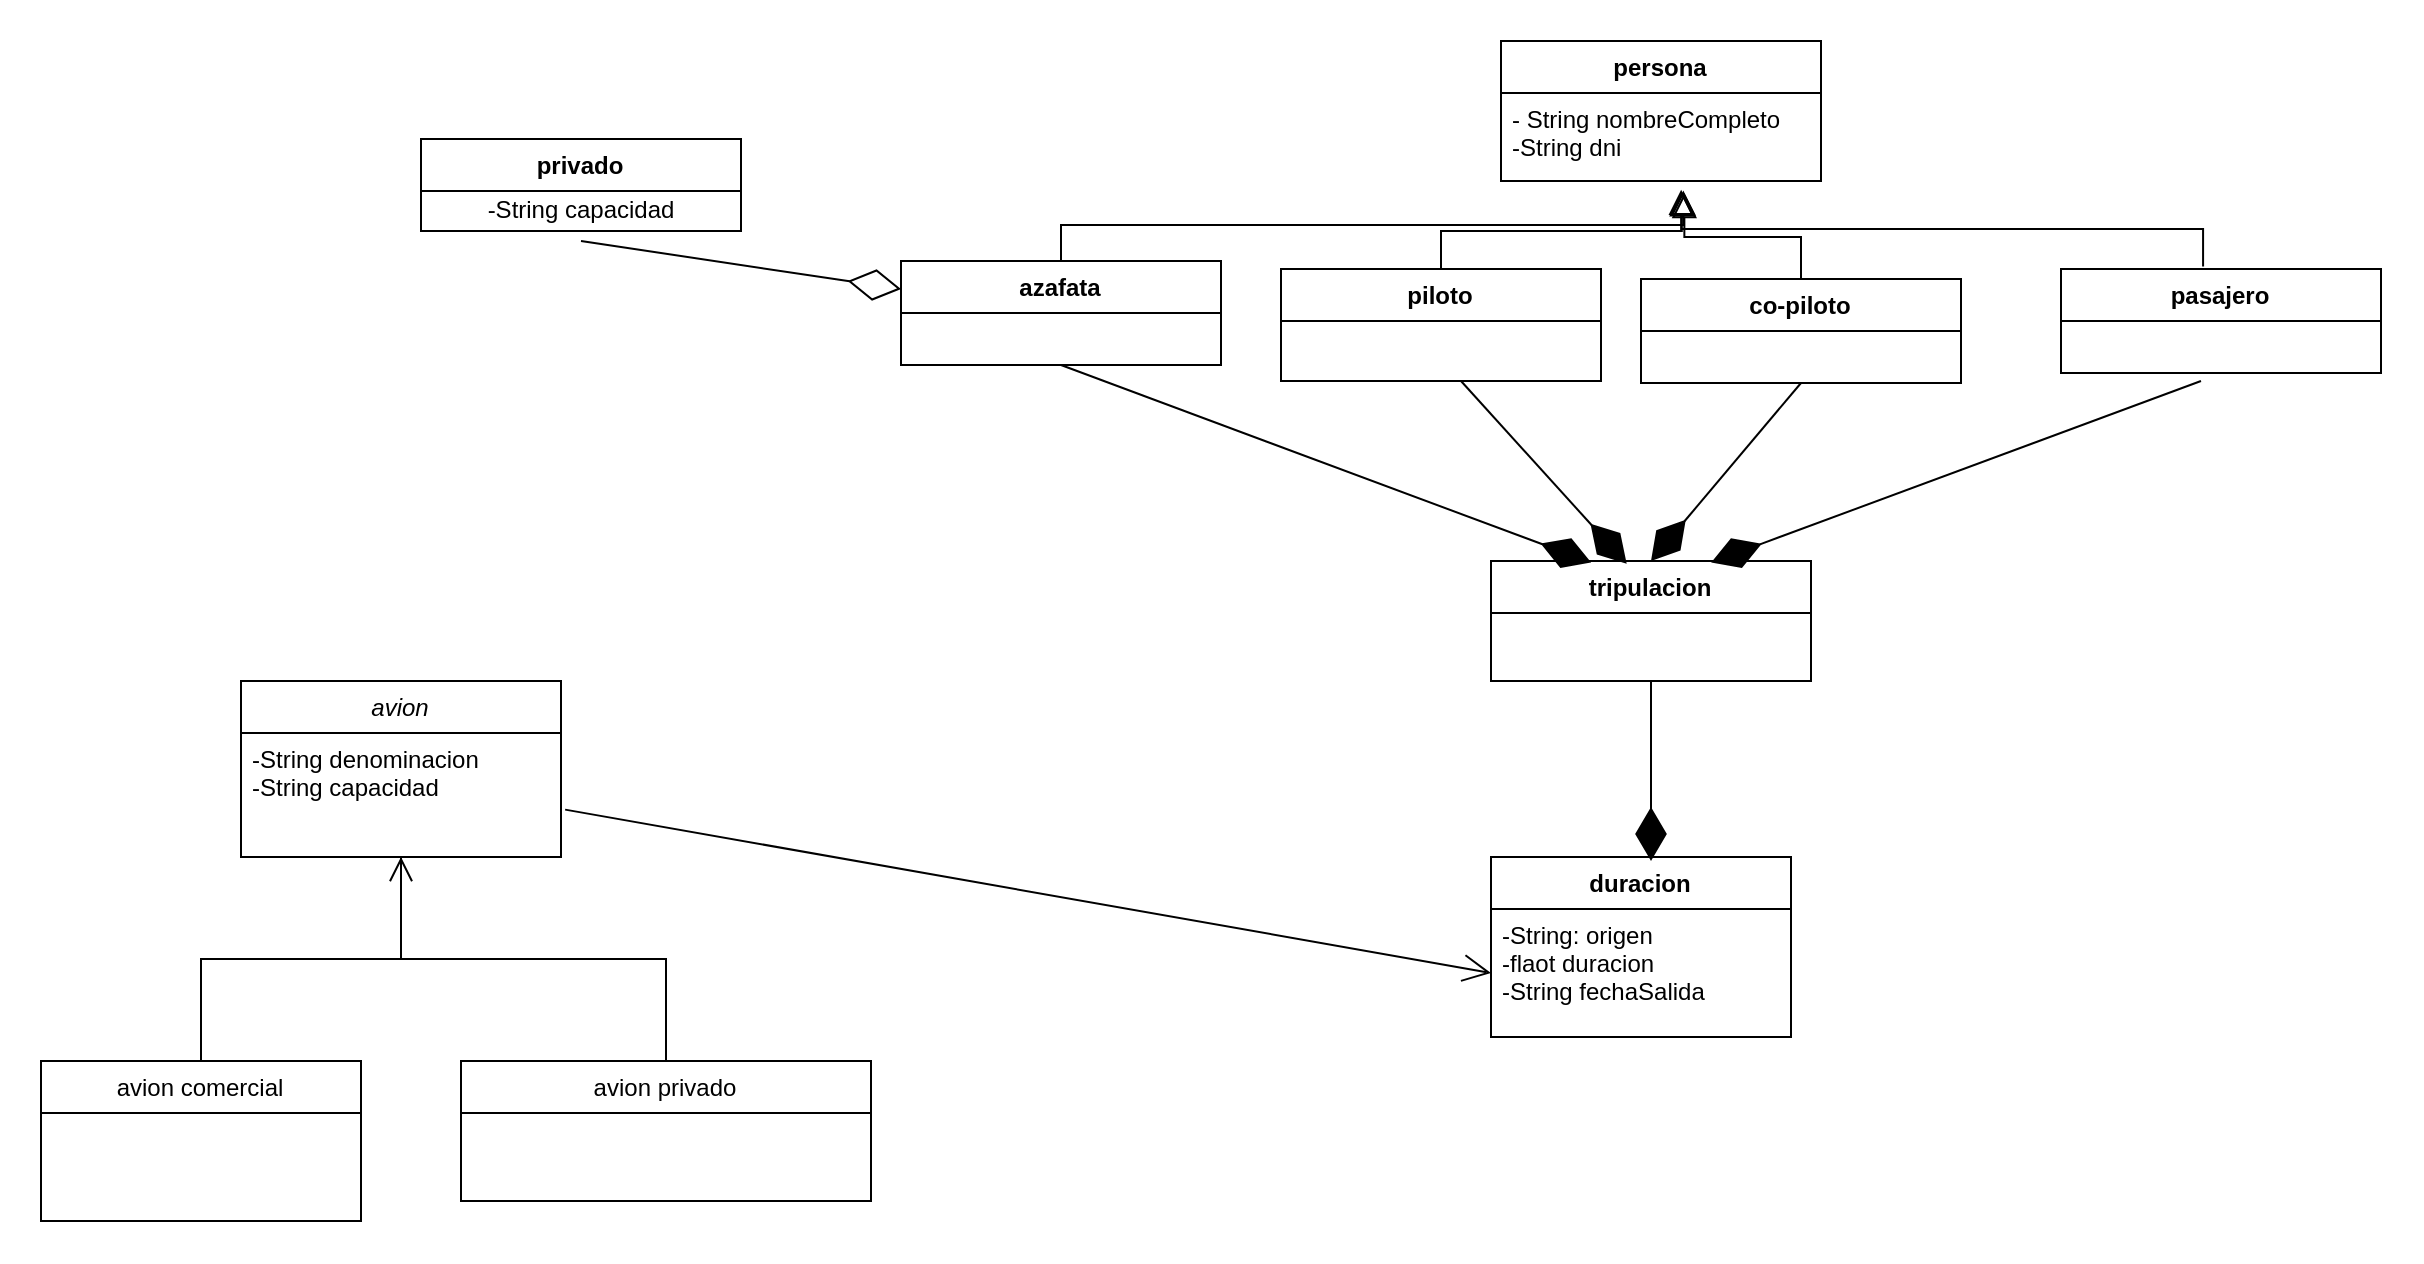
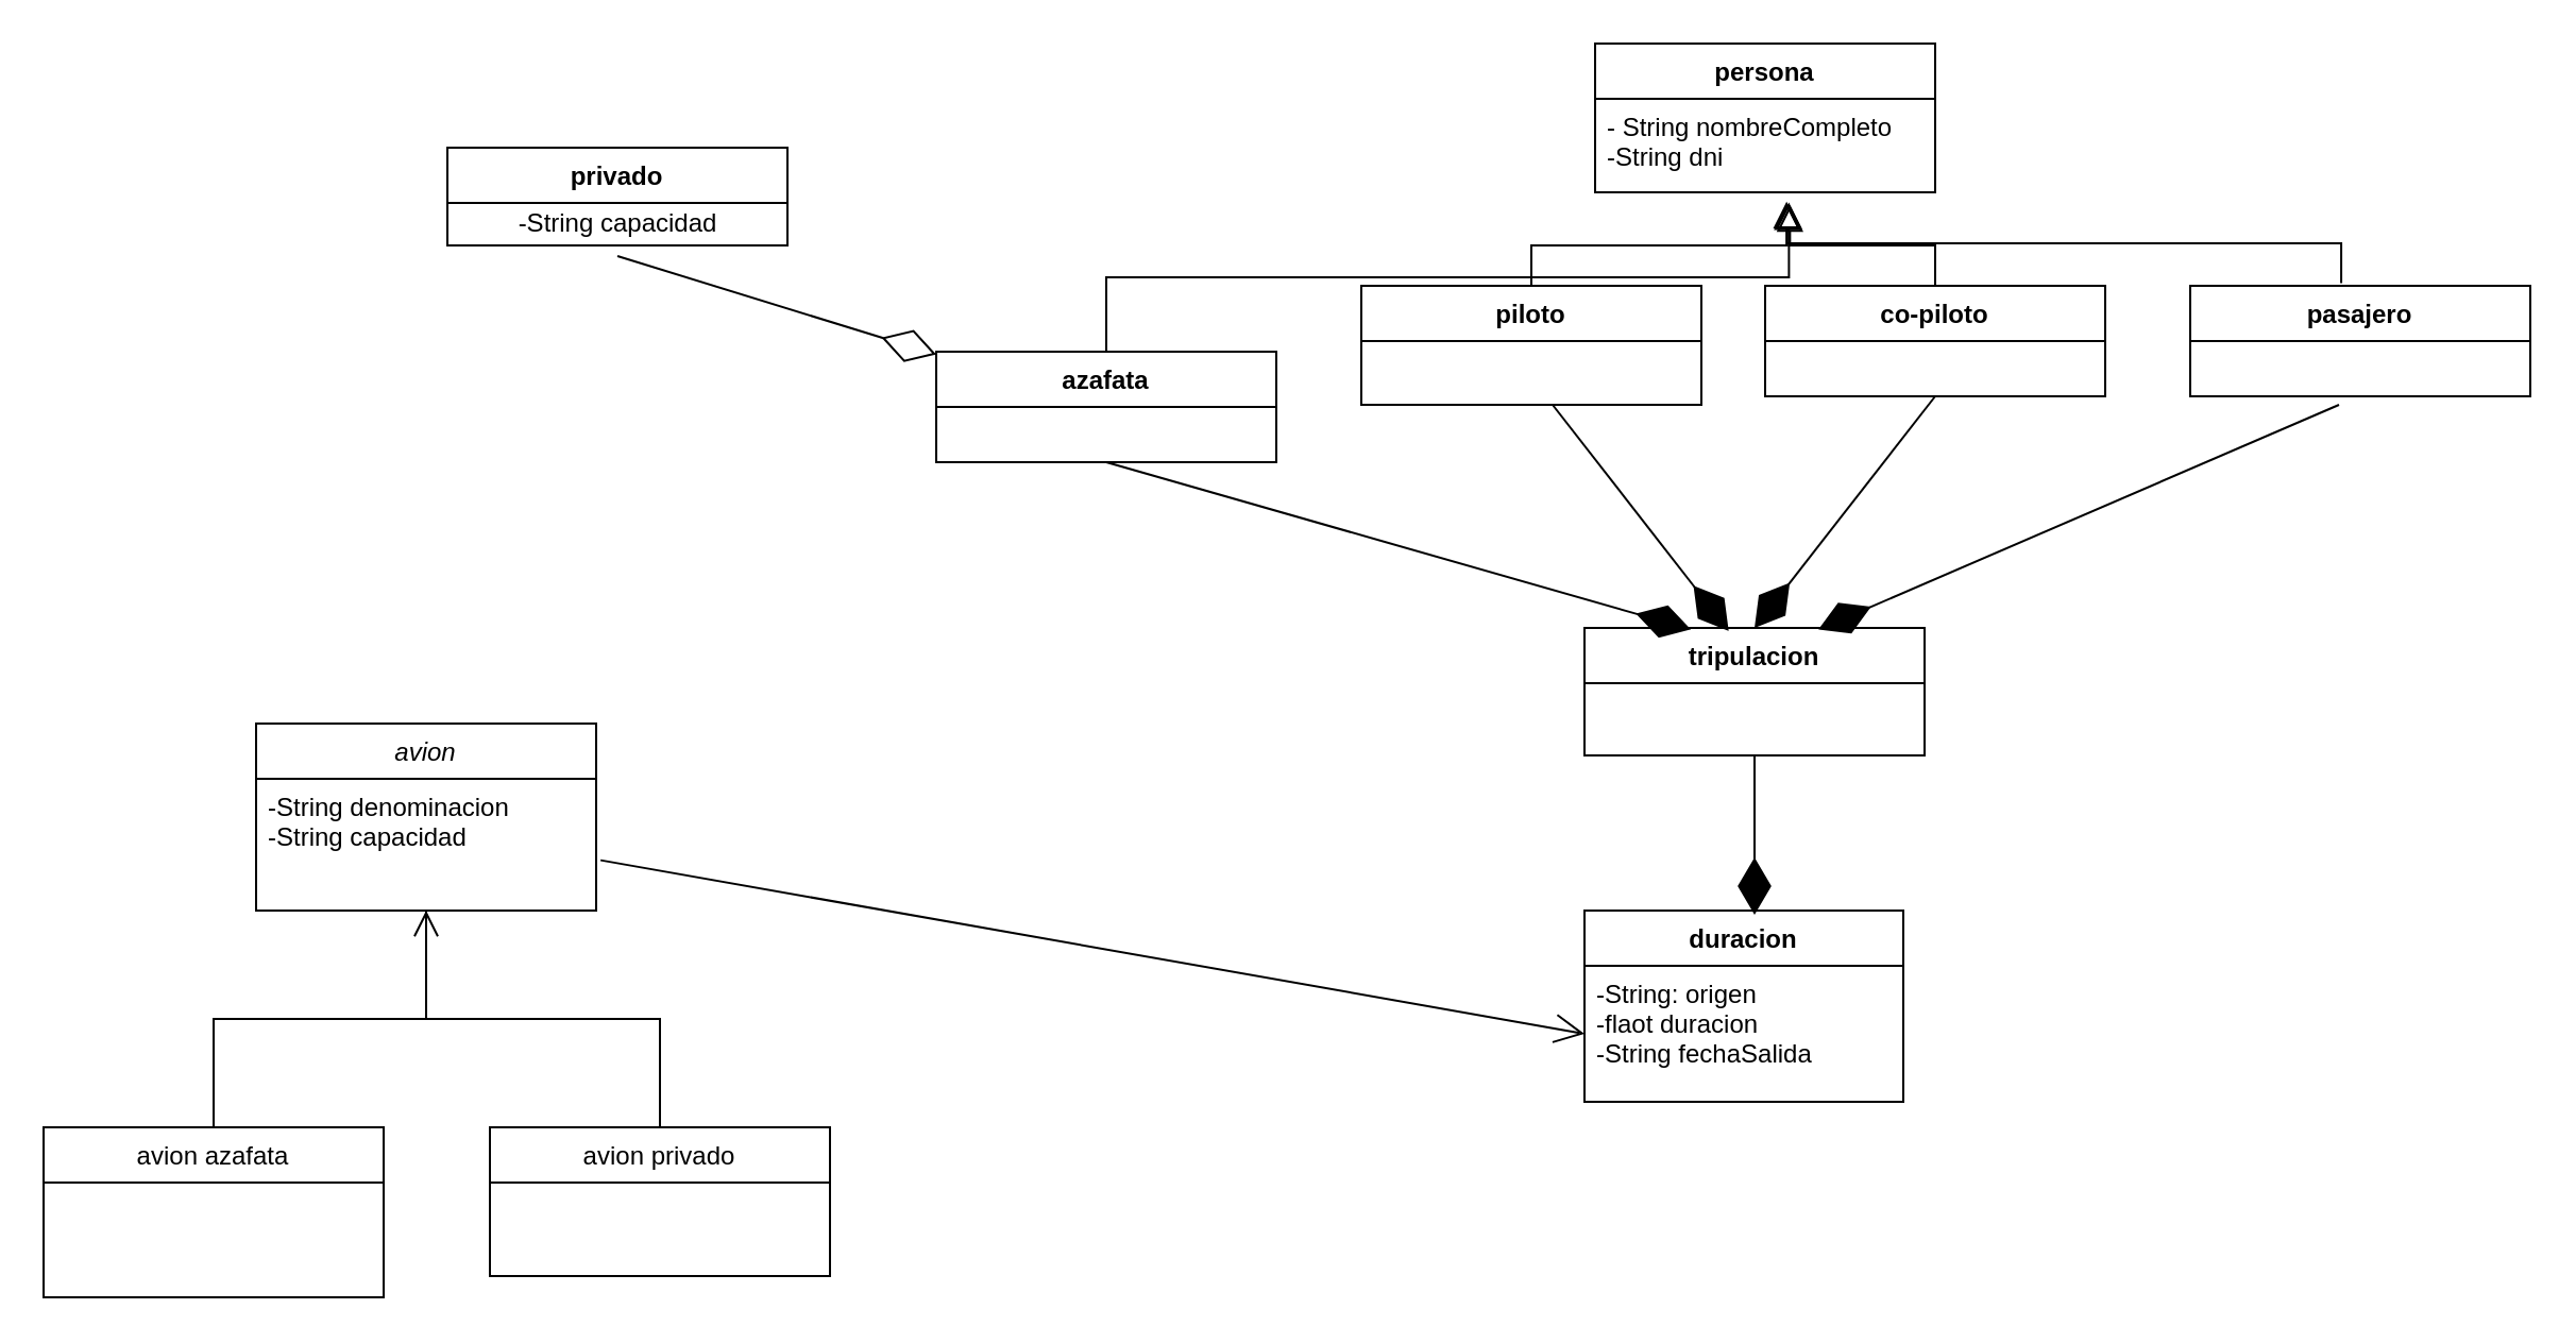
- <mxCell id="10" value="azafata" style="swimlane;fontStyle=1;align=center;verticalAlign=top;childLayout=stackLayout;horizontal=1;startSize=26;horizontalStack=0;resizeParent=1;resizeParentMax=0;resizeLast=0;collapsible=1;marginBottom=0;" vertex="1" parent="1"><mxGeometry x="450" y="130" width="160" height="52" as="geometry" /></mxCell>
+ <mxCell id="10" value="azafata" style="swimlane;fontStyle=1;align=center;verticalAlign=top;childLayout=stackLayout;horizontal=1;startSize=26;horizontalStack=0;resizeParent=1;resizeParentMax=0;resizeLast=0;collapsible=1;marginBottom=0;" vertex="1" parent="1"><mxGeometry x="440" y="165" width="160" height="52" as="geometry" /></mxCell>
- <mxCell id="12" value="co-piloto" style="swimlane;fontStyle=1;align=center;verticalAlign=top;childLayout=stackLayout;horizontal=1;startSize=26;horizontalStack=0;resizeParent=1;resizeParentMax=0;resizeLast=0;collapsible=1;marginBottom=0;" vertex="1" parent="1"><mxGeometry x="820" y="139" width="160" height="52" as="geometry" /></mxCell>
+ <mxCell id="12" value="co-piloto" style="swimlane;fontStyle=1;align=center;verticalAlign=top;childLayout=stackLayout;horizontal=1;startSize=26;horizontalStack=0;resizeParent=1;resizeParentMax=0;resizeLast=0;collapsible=1;marginBottom=0;" vertex="1" parent="1"><mxGeometry x="830" y="134" width="160" height="52" as="geometry" /></mxCell>
- <mxCell id="20" value="tripulacion" style="swimlane;fontStyle=1;align=center;verticalAlign=top;childLayout=stackLayout;horizontal=1;startSize=26;horizontalStack=0;resizeParent=1;resizeParentMax=0;resizeLast=0;collapsible=1;marginBottom=0;" vertex="1" parent="1"><mxGeometry x="745" y="280" width="160" height="60" as="geometry" /></mxCell>
+ <mxCell id="20" value="tripulacion" style="swimlane;fontStyle=1;align=center;verticalAlign=top;childLayout=stackLayout;horizontal=1;startSize=26;horizontalStack=0;resizeParent=1;resizeParentMax=0;resizeLast=0;collapsible=1;marginBottom=0;" vertex="1" parent="1"><mxGeometry x="745" y="295" width="160" height="60" as="geometry" /></mxCell>
- <mxCell id="4" value="avion comercial" style="swimlane;fontStyle=0;align=center;verticalAlign=top;childLayout=stackLayout;horizontal=1;startSize=26;horizontalStack=0;resizeParent=1;resizeLast=0;collapsible=1;marginBottom=0;rounded=0;shadow=0;strokeWidth=1;" parent="1" vertex="1"><mxGeometry x="20" y="530" width="160" height="80" as="geometry"><mxRectangle x="130" y="380" width="160" height="26" as="alternateBounds" /></mxGeometry></mxCell>
+ <mxCell id="4" value="avion azafata" style="swimlane;fontStyle=0;align=center;verticalAlign=top;childLayout=stackLayout;horizontal=1;startSize=26;horizontalStack=0;resizeParent=1;resizeLast=0;collapsible=1;marginBottom=0;rounded=0;shadow=0;strokeWidth=1;" parent="1" vertex="1"><mxGeometry x="20" y="530" width="160" height="80" as="geometry"><mxRectangle x="130" y="380" width="160" height="26" as="alternateBounds" /></mxGeometry></mxCell>
- <mxCell id="6" value="avion privado" style="swimlane;fontStyle=0;align=center;verticalAlign=top;childLayout=stackLayout;horizontal=1;startSize=26;horizontalStack=0;resizeParent=1;resizeLast=0;collapsible=1;marginBottom=0;rounded=0;shadow=0;strokeWidth=1;" parent="1" vertex="1"><mxGeometry x="230" y="530" width="205" height="70" as="geometry"><mxRectangle x="340" y="380" width="170" height="26" as="alternateBounds" /></mxGeometry></mxCell>
+ <mxCell id="6" value="avion privado" style="swimlane;fontStyle=0;align=center;verticalAlign=top;childLayout=stackLayout;horizontal=1;startSize=26;horizontalStack=0;resizeParent=1;resizeLast=0;collapsible=1;marginBottom=0;rounded=0;shadow=0;strokeWidth=1;" parent="1" vertex="1"><mxGeometry x="230" y="530" width="160" height="70" as="geometry"><mxRectangle x="340" y="380" width="170" height="26" as="alternateBounds" /></mxGeometry></mxCell>
